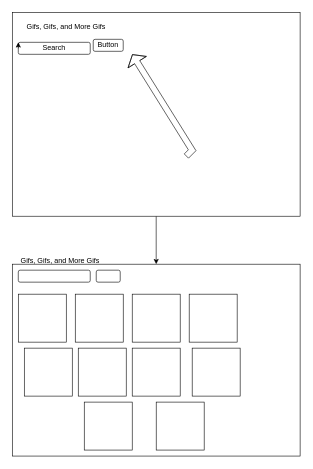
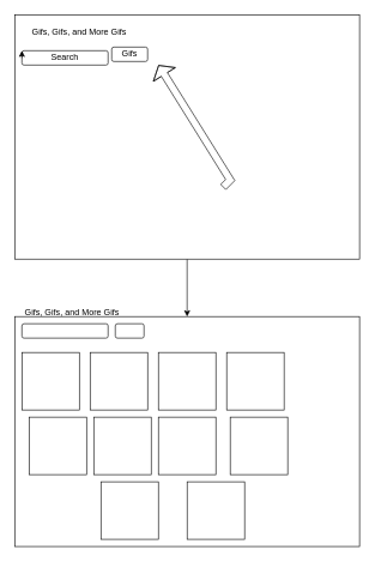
- <mxCell id="8" value="Button" style="text;html=1;align=center;verticalAlign=middle;whiteSpace=wrap;rounded=0;" vertex="1" parent="1"><mxGeometry x="150" y="60" width="60" height="30" as="geometry" /></mxCell>
+ <mxCell id="8" value="Gifs" style="text;html=1;align=center;verticalAlign=middle;whiteSpace=wrap;rounded=0;" vertex="1" parent="1"><mxGeometry x="150" y="60" width="60" height="30" as="geometry" /></mxCell>
